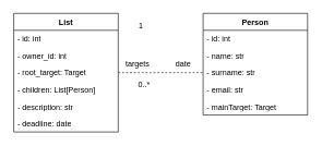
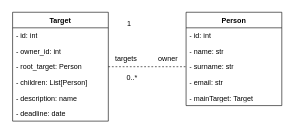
- <mxCell id="2" value="List" style="swimlane;fontStyle=1;align=center;verticalAlign=top;childLayout=stackLayout;horizontal=1;startSize=26;horizontalStack=0;resizeParent=1;resizeParentMax=0;resizeLast=0;collapsible=1;marginBottom=0;whiteSpace=wrap;html=1;" vertex="1" parent="1"><mxGeometry x="20" y="20" width="160" height="182" as="geometry" /></mxCell>
+ <mxCell id="2" value="Target" style="swimlane;fontStyle=1;align=center;verticalAlign=top;childLayout=stackLayout;horizontal=1;startSize=26;horizontalStack=0;resizeParent=1;resizeParentMax=0;resizeLast=0;collapsible=1;marginBottom=0;whiteSpace=wrap;html=1;" vertex="1" parent="1"><mxGeometry x="20" y="20" width="160" height="182" as="geometry" /></mxCell>
- <mxCell id="19" value="date" style="text;html=1;align=center;verticalAlign=middle;whiteSpace=wrap;rounded=0;" vertex="1" parent="1"><mxGeometry x="260" y="93" width="40" height="10" as="geometry" /></mxCell>
+ <mxCell id="19" value="owner" style="text;html=1;align=center;verticalAlign=middle;whiteSpace=wrap;rounded=0;" vertex="1" parent="1"><mxGeometry x="260" y="93" width="40" height="10" as="geometry" /></mxCell>
- <mxCell id="5" value="&lt;div&gt;- root_target: Target &lt;br&gt;&lt;/div&gt;&lt;div&gt;&lt;br&gt;&lt;/div&gt;" style="text;strokeColor=none;fillColor=none;align=left;verticalAlign=top;spacingLeft=4;spacingRight=4;overflow=hidden;rotatable=0;points=[[0,0.5],[1,0.5]];portConstraint=eastwest;whiteSpace=wrap;html=1;" vertex="1" parent="2"><mxGeometry y="78" width="160" height="26" as="geometry" /></mxCell>
+ <mxCell id="5" value="&lt;div&gt;- root_target: Person &lt;br&gt;&lt;/div&gt;&lt;div&gt;&lt;br&gt;&lt;/div&gt;" style="text;strokeColor=none;fillColor=none;align=left;verticalAlign=top;spacingLeft=4;spacingRight=4;overflow=hidden;rotatable=0;points=[[0,0.5],[1,0.5]];portConstraint=eastwest;whiteSpace=wrap;html=1;" vertex="1" parent="2"><mxGeometry y="78" width="160" height="26" as="geometry" /></mxCell>
- <mxCell id="7" value="- description: str" style="text;strokeColor=none;fillColor=none;align=left;verticalAlign=top;spacingLeft=4;spacingRight=4;overflow=hidden;rotatable=0;points=[[0,0.5],[1,0.5]];portConstraint=eastwest;whiteSpace=wrap;html=1;" vertex="1" parent="2"><mxGeometry y="130" width="160" height="26" as="geometry" /></mxCell>
+ <mxCell id="7" value="- description: name" style="text;strokeColor=none;fillColor=none;align=left;verticalAlign=top;spacingLeft=4;spacingRight=4;overflow=hidden;rotatable=0;points=[[0,0.5],[1,0.5]];portConstraint=eastwest;whiteSpace=wrap;html=1;" vertex="1" parent="2"><mxGeometry y="130" width="160" height="26" as="geometry" /></mxCell>
